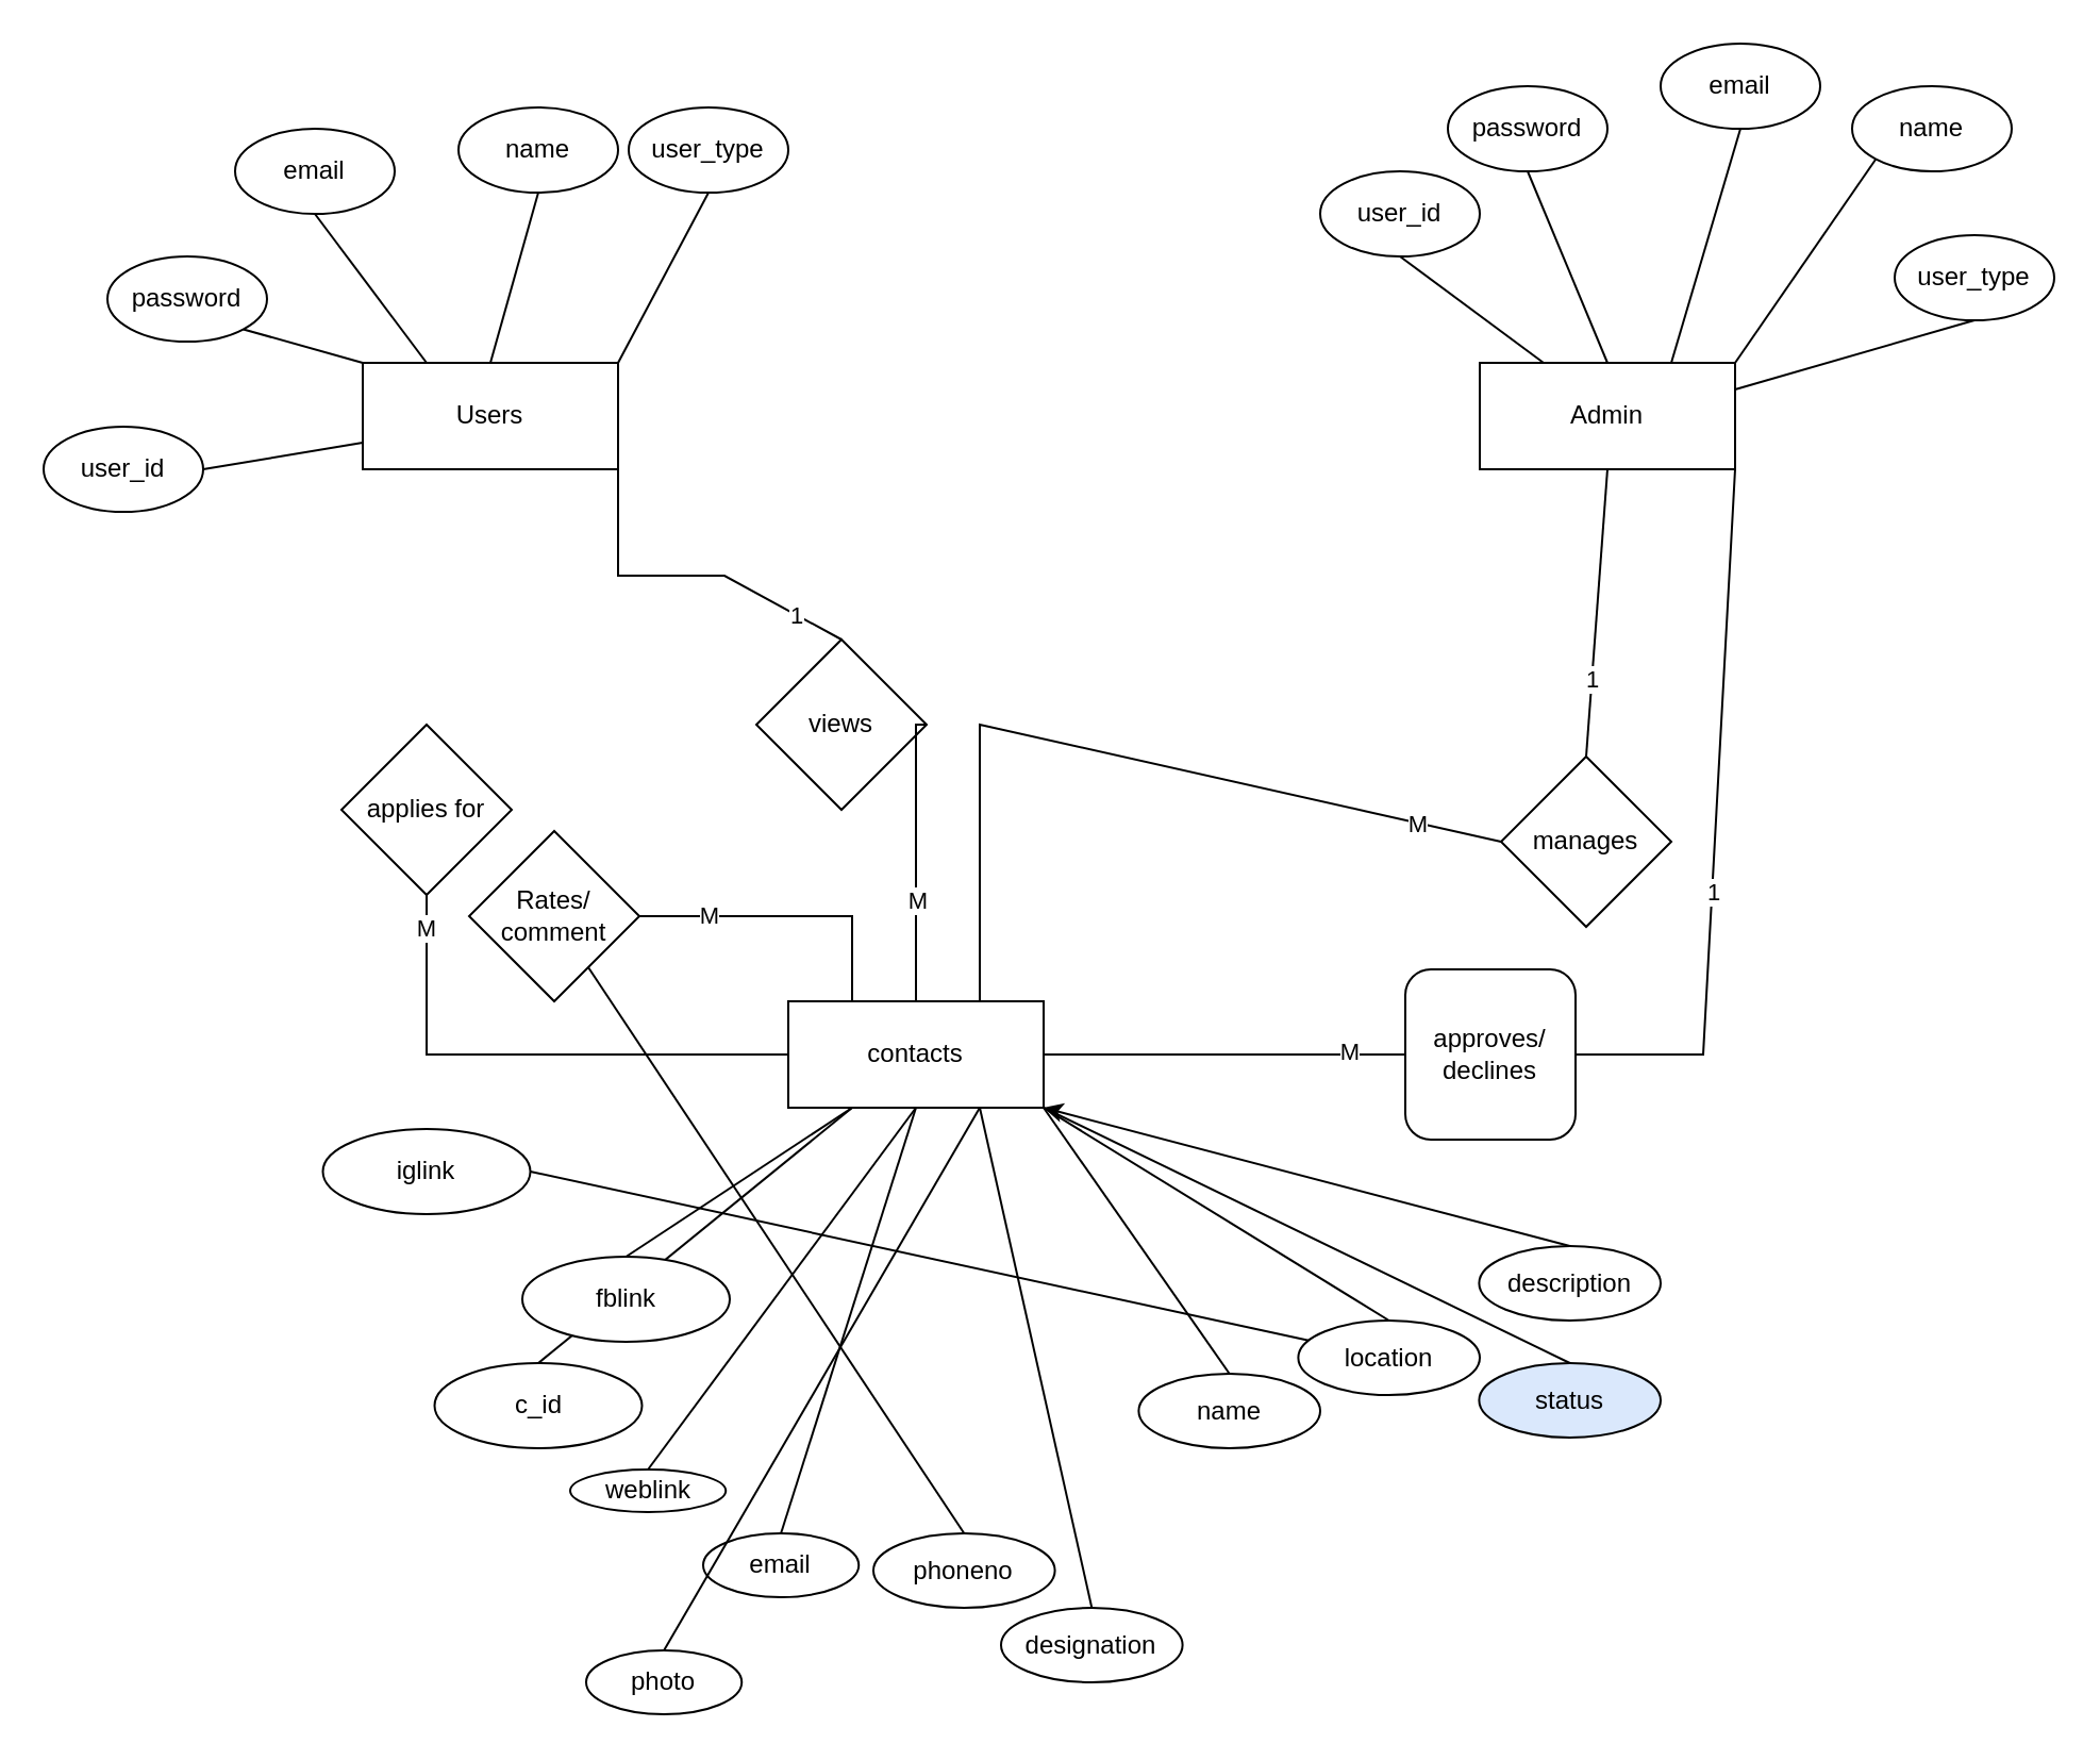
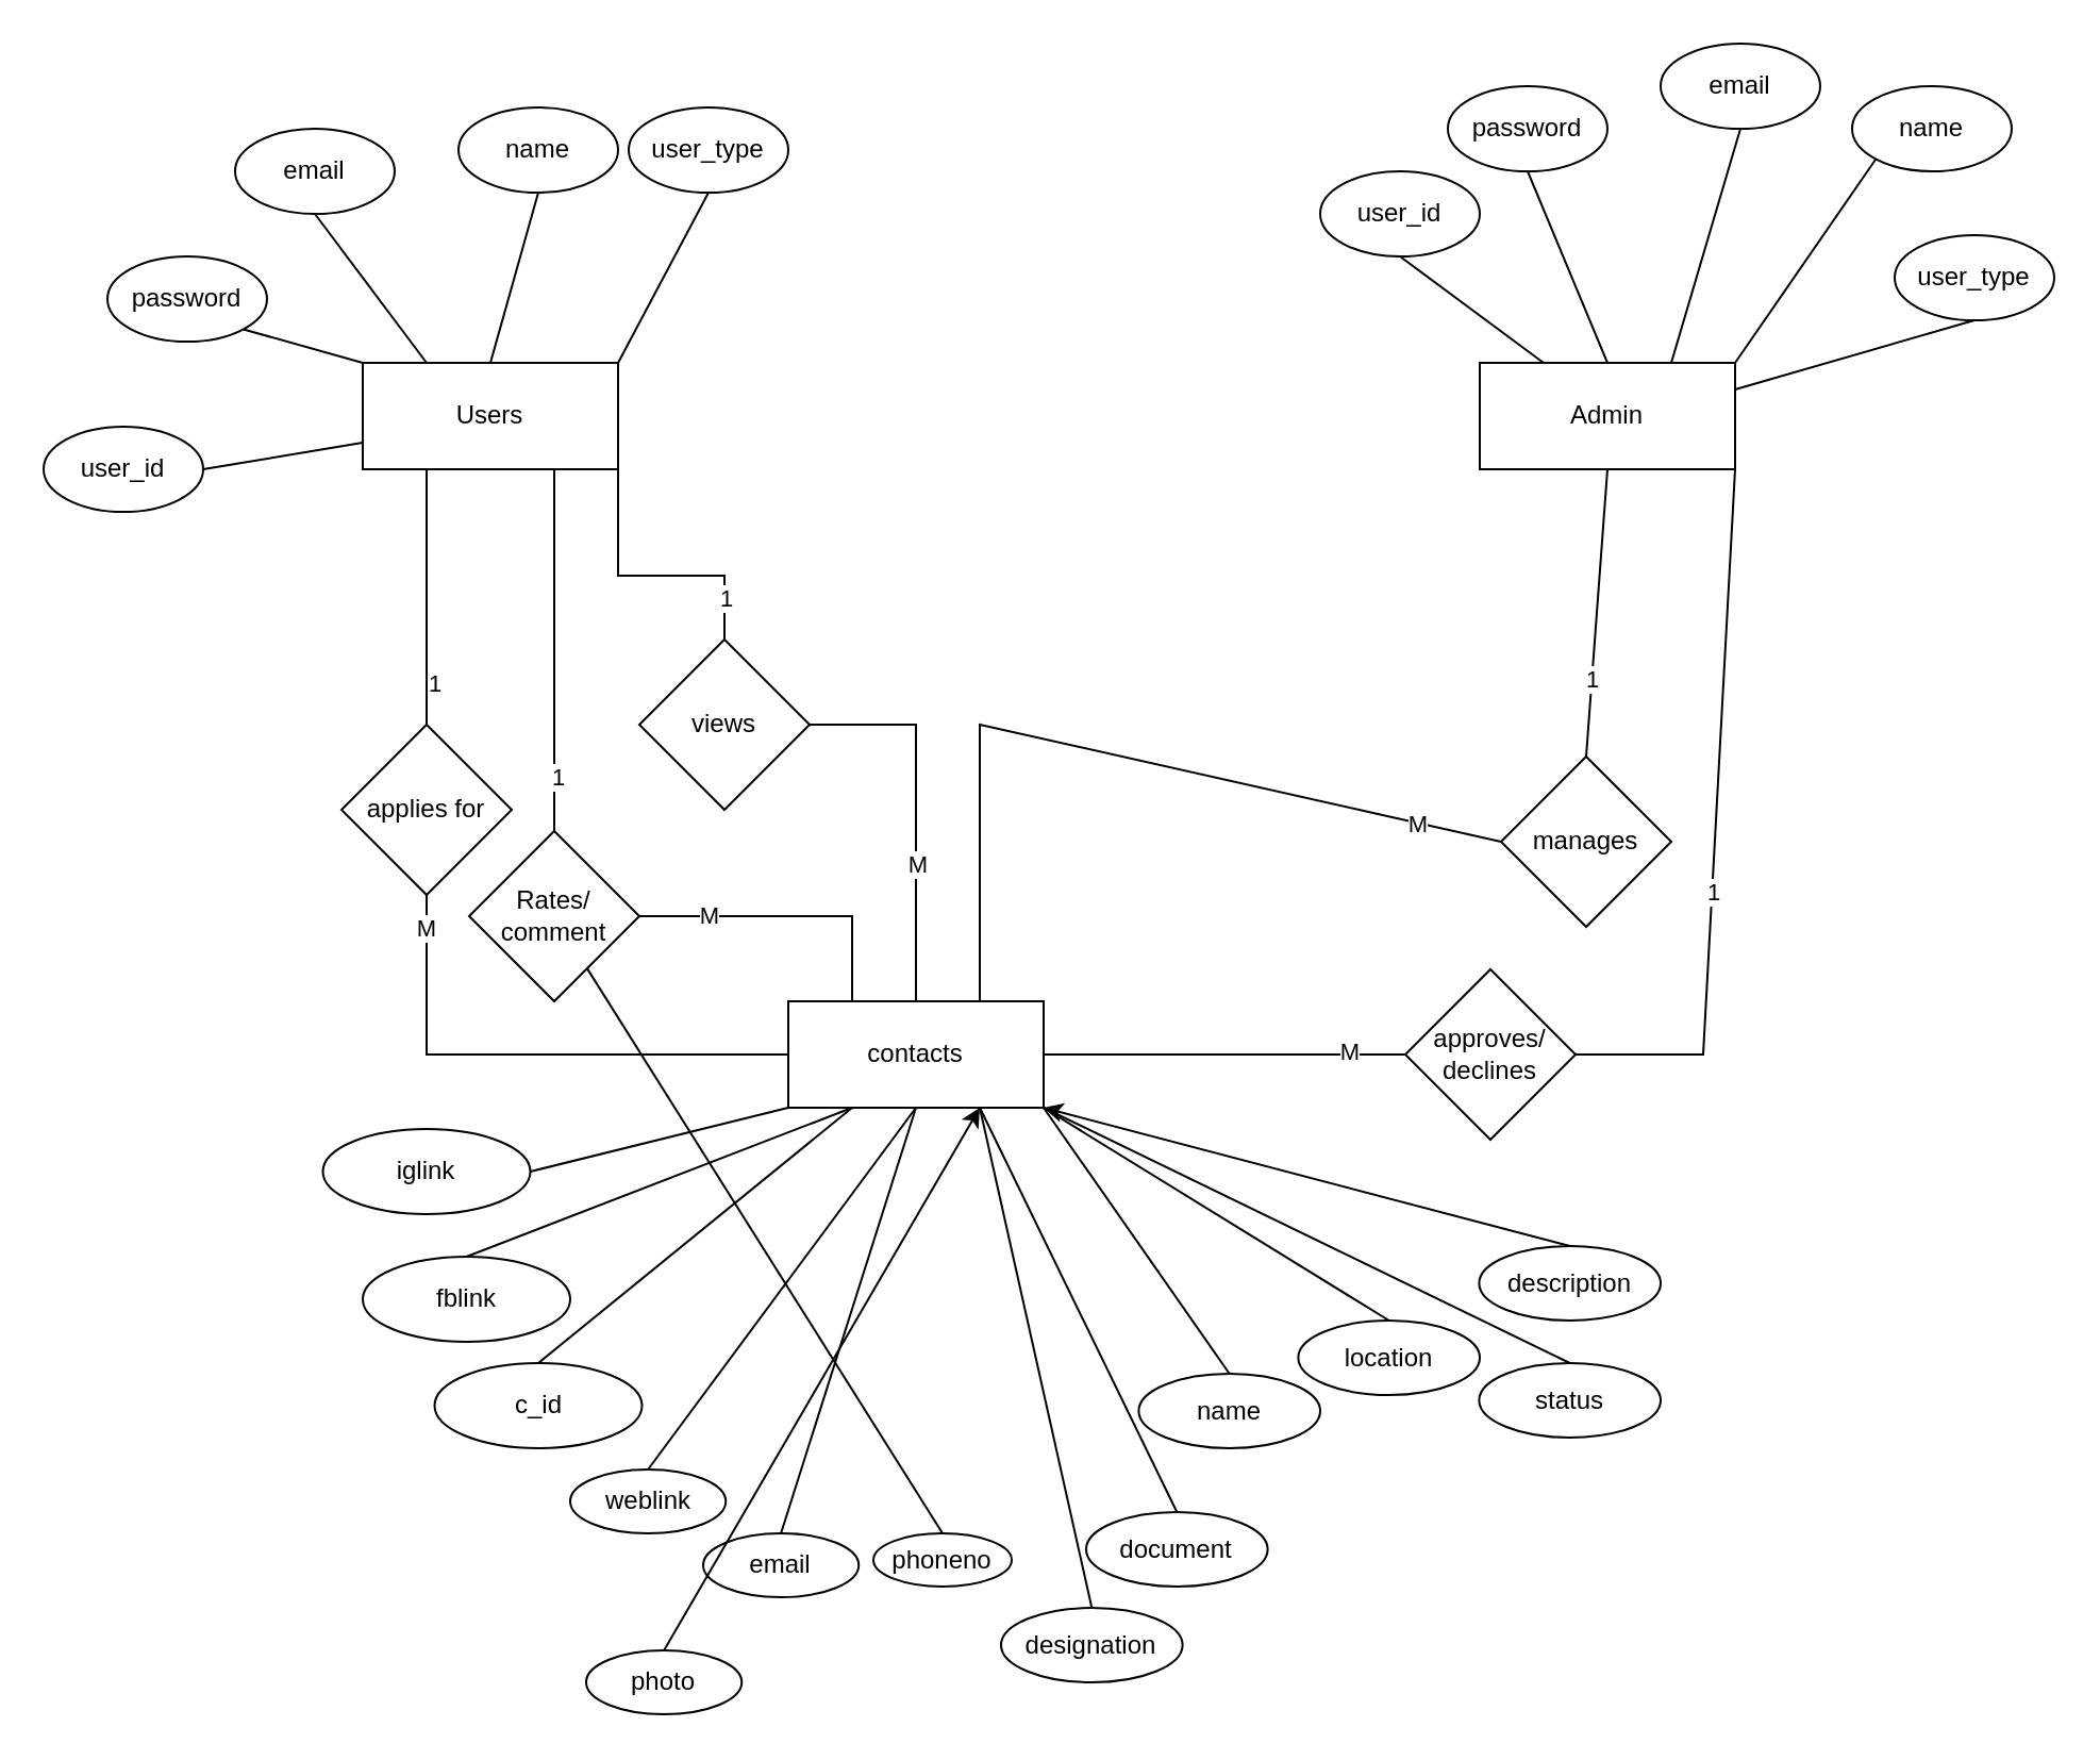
+ <mxCell id="35" value="" style="endArrow=none;html=1;rounded=0;entryX=0.25;entryY=1;entryDx=0;entryDy=0;exitX=0.5;exitY=0;exitDx=0;exitDy=0;" parent="1" source="34" target="2" edge="1"><mxGeometry width="50" height="50" relative="1" as="geometry"><mxPoint x="200" y="330" as="sourcePoint" /><mxPoint x="200" y="240" as="targetPoint" /></mxGeometry></mxCell>
+ <mxCell id="36" value="1" style="edgeLabel;html=1;align=center;verticalAlign=middle;resizable=0;points=[];" vertex="1" connectable="0" parent="35"><mxGeometry x="-0.674" y="-3" relative="1" as="geometry"><mxPoint as="offset" /></mxGeometry></mxCell>
+ <mxCell id="43" value="" style="endArrow=none;html=1;rounded=0;entryX=0.75;entryY=1;entryDx=0;entryDy=0;exitX=0.5;exitY=0;exitDx=0;exitDy=0;" parent="1" source="42" target="2" edge="1"><mxGeometry width="50" height="50" relative="1" as="geometry"><mxPoint x="210" y="350" as="sourcePoint" /><mxPoint x="210" y="230" as="targetPoint" /></mxGeometry></mxCell>
+ <mxCell id="44" value="1" style="edgeLabel;html=1;align=center;verticalAlign=middle;resizable=0;points=[];" vertex="1" connectable="0" parent="43"><mxGeometry x="-0.691" y="-1" relative="1" as="geometry"><mxPoint as="offset" /></mxGeometry></mxCell>
- <mxCell id="23" value="views" style="rhombus;whiteSpace=wrap;html=1;" parent="1" vertex="1"><mxGeometry x="355" y="300" width="80" height="80" as="geometry" /></mxCell>
+ <mxCell id="23" value="views" style="rhombus;whiteSpace=wrap;html=1;" parent="1" vertex="1"><mxGeometry x="300" y="300" width="80" height="80" as="geometry" /></mxCell>
- <mxCell id="39" value="approves/&lt;br&gt;declines" style="whiteSpace=wrap;html=1;rounded=1;" parent="1" vertex="1"><mxGeometry x="660" y="455" width="80" height="80" as="geometry" /></mxCell>
+ <mxCell id="39" value="approves/&lt;br&gt;declines" style="rhombus;whiteSpace=wrap;html=1;" parent="1" vertex="1"><mxGeometry x="660" y="455" width="80" height="80" as="geometry" /></mxCell>
- <mxCell id="71" value="" style="endArrow=none;html=1;rounded=0;entryX=0.75;entryY=1;entryDx=0;entryDy=0;exitX=0.5;exitY=0;exitDx=0;exitDy=0;" edge="1" parent="1" source="70" target="26"><mxGeometry width="50" height="50" relative="1" as="geometry"><mxPoint x="513" y="660" as="sourcePoint" /><mxPoint x="460" y="585" as="targetPoint" /></mxGeometry></mxCell>
+ <mxCell id="71" value="" style="endArrow=classic;html=1;rounded=0;entryX=0.75;entryY=1;entryDx=0;entryDy=0;exitX=0.5;exitY=0;exitDx=0;exitDy=0;" edge="1" parent="1" source="70" target="26"><mxGeometry width="50" height="50" relative="1" as="geometry"><mxPoint x="513" y="660" as="sourcePoint" /><mxPoint x="460" y="585" as="targetPoint" /></mxGeometry></mxCell>
- <mxCell id="52" value="" style="endArrow=none;html=1;rounded=0;exitX=1;exitY=0.5;exitDx=0;exitDy=0;" parent="1" source="47" target="66" edge="1"><mxGeometry width="50" height="50" relative="1" as="geometry"><mxPoint x="440" y="680" as="sourcePoint" /><mxPoint x="440" y="530" as="targetPoint" /></mxGeometry></mxCell>
+ <mxCell id="52" value="" style="endArrow=none;html=1;rounded=0;entryX=0;entryY=1;entryDx=0;entryDy=0;exitX=1;exitY=0.5;exitDx=0;exitDy=0;" parent="1" source="47" target="26" edge="1"><mxGeometry width="50" height="50" relative="1" as="geometry"><mxPoint x="440" y="680" as="sourcePoint" /><mxPoint x="440" y="530" as="targetPoint" /></mxGeometry></mxCell>
- <mxCell id="48" value="fblink" style="ellipse;whiteSpace=wrap;html=1;" parent="1" vertex="1"><mxGeometry x="245" y="590" width="97.5" height="40" as="geometry" /></mxCell>
+ <mxCell id="48" value="fblink" style="ellipse;whiteSpace=wrap;html=1;" parent="1" vertex="1"><mxGeometry x="170" y="590" width="97.5" height="40" as="geometry" /></mxCell>
- <mxCell id="74" value="status" style="ellipse;whiteSpace=wrap;html=1;fillColor=#dae8fc;" vertex="1" parent="1"><mxGeometry x="694.69" y="640" width="85.31" height="35" as="geometry" /></mxCell>
+ <mxCell id="74" value="status" style="ellipse;whiteSpace=wrap;html=1;" vertex="1" parent="1"><mxGeometry x="694.69" y="640" width="85.31" height="35" as="geometry" /></mxCell>
+ <mxCell id="73" value="" style="endArrow=none;html=1;rounded=0;entryX=0.75;entryY=1;entryDx=0;entryDy=0;exitX=0.5;exitY=0;exitDx=0;exitDy=0;" edge="1" parent="1" source="72" target="26"><mxGeometry width="50" height="50" relative="1" as="geometry"><mxPoint x="734.35" y="660" as="sourcePoint" /><mxPoint x="512.35" y="595" as="targetPoint" /></mxGeometry></mxCell>
- <mxCell id="51" value="weblink" style="ellipse;whiteSpace=wrap;html=1;" parent="1" vertex="1"><mxGeometry x="267.5" y="690" width="73.13" height="20" as="geometry" /></mxCell>
+ <mxCell id="51" value="weblink" style="ellipse;whiteSpace=wrap;html=1;" parent="1" vertex="1"><mxGeometry x="267.5" y="690" width="73.13" height="30" as="geometry" /></mxCell>
+ <mxCell id="72" value="document" style="ellipse;whiteSpace=wrap;html=1;" vertex="1" parent="1"><mxGeometry x="510" y="710" width="85.31" height="35" as="geometry" /></mxCell>
- <mxCell id="50" value="phoneno" style="ellipse;whiteSpace=wrap;html=1;" parent="1" vertex="1"><mxGeometry x="410" y="720" width="85.31" height="35" as="geometry" /></mxCell>
+ <mxCell id="50" value="phoneno" style="ellipse;whiteSpace=wrap;html=1;" parent="1" vertex="1"><mxGeometry x="410" y="720" width="65" height="25" as="geometry" /></mxCell>
